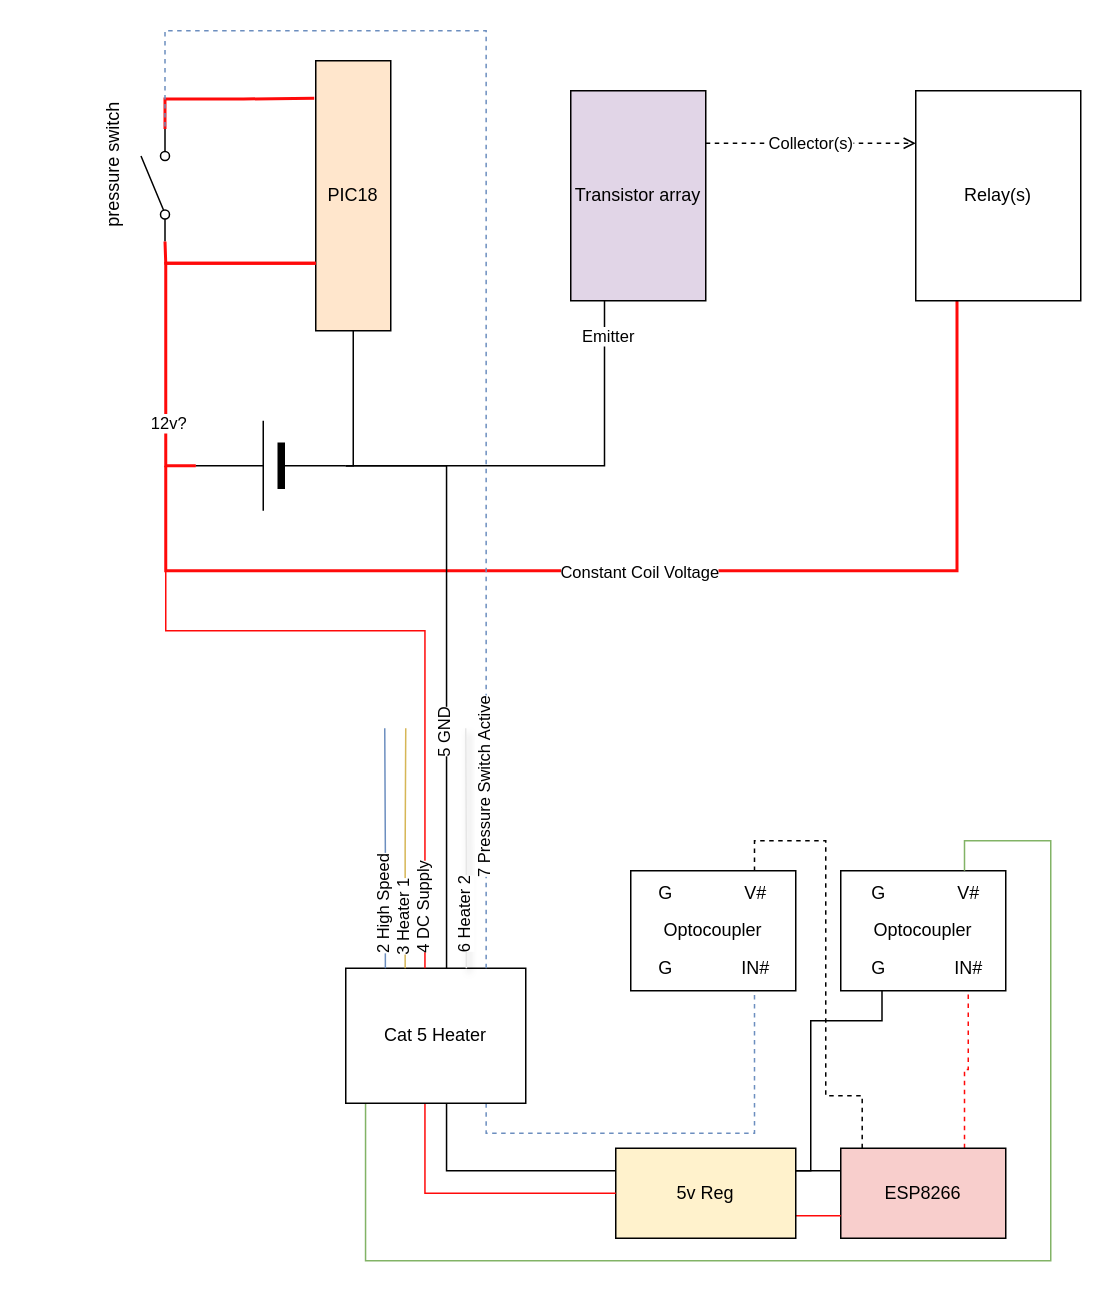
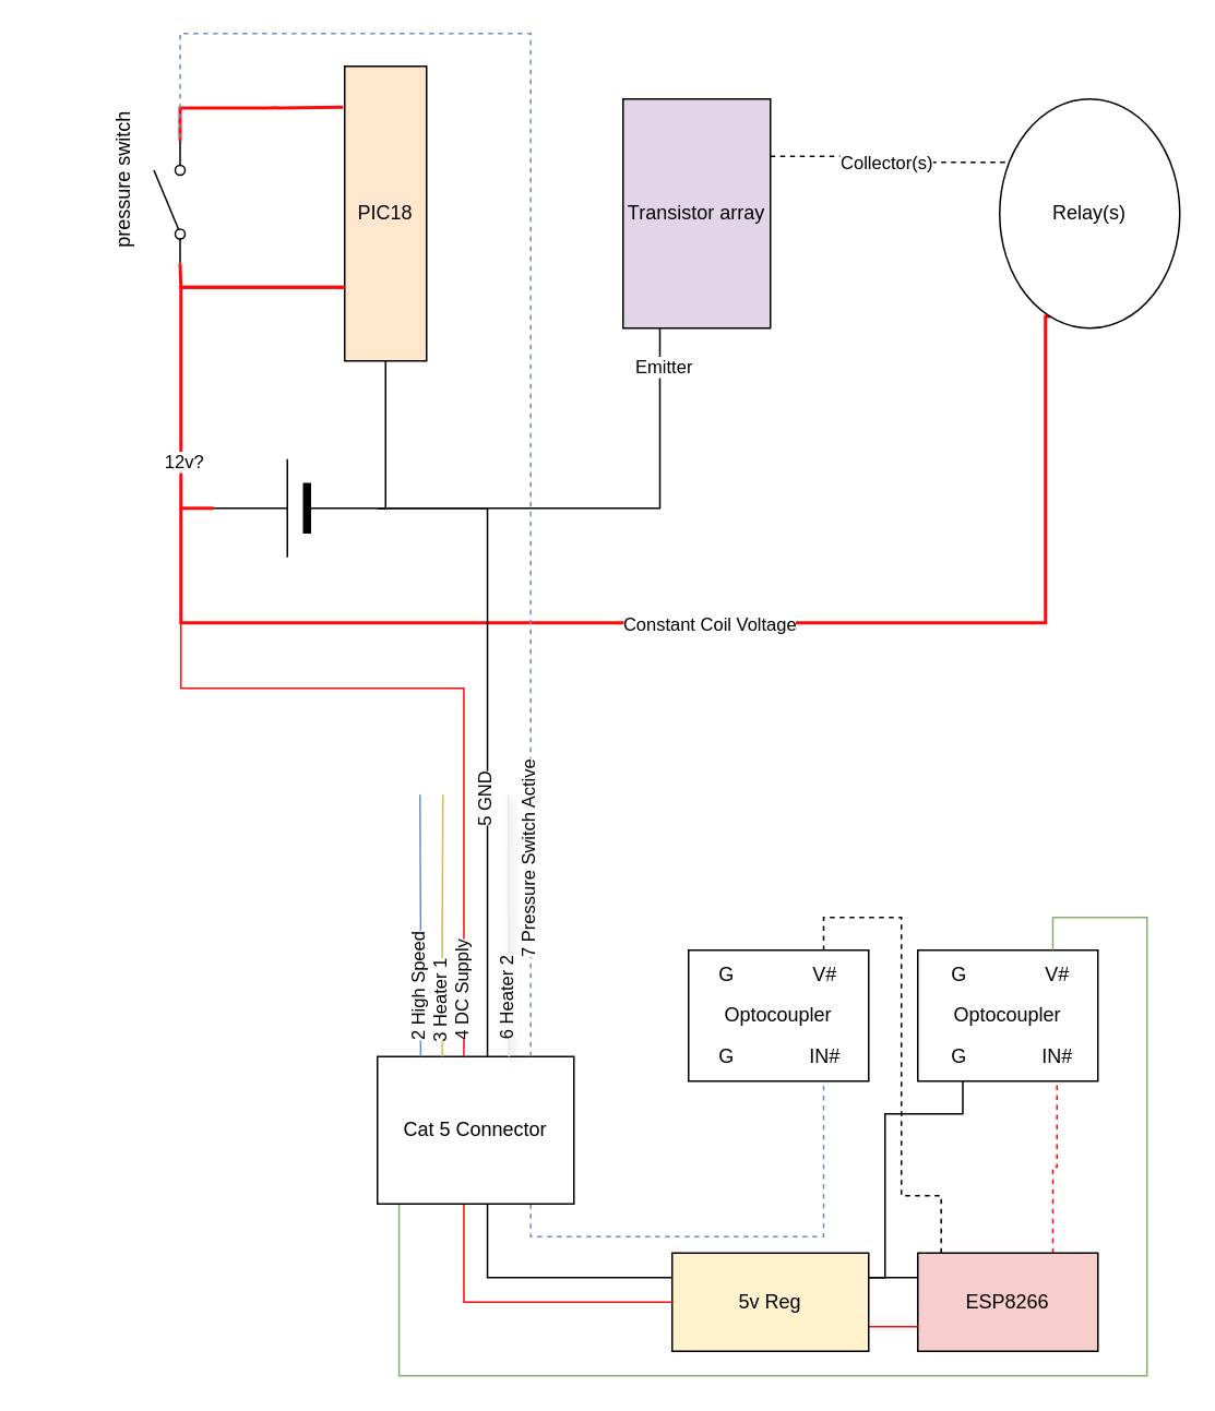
- <mxCell id="13" value="Collector(s)" style="edgeStyle=orthogonalEdgeStyle;rounded=0;orthogonalLoop=1;jettySize=auto;html=1;exitX=1;exitY=0.25;exitDx=0;exitDy=0;entryX=0;entryY=0.25;entryDx=0;entryDy=0;endArrow=open;endFill=0;dashed=1;" edge="1" parent="1" source="14" target="17"><mxGeometry relative="1" as="geometry" /></mxCell>
+ <mxCell id="13" value="Collector(s)" style="edgeStyle=orthogonalEdgeStyle;rounded=0;orthogonalLoop=1;jettySize=auto;html=1;exitX=1;exitY=0.25;exitDx=0;exitDy=0;entryX=0;entryY=0.25;entryDx=0;entryDy=0;endArrow=none;endFill=0;dashed=1;" edge="1" parent="1" source="14" target="17"><mxGeometry relative="1" as="geometry" /></mxCell>
- <mxCell id="17" value="Relay(s)" style="rounded=0;whiteSpace=wrap;html=1;" vertex="1" parent="1"><mxGeometry x="610" y="60" width="110" height="140" as="geometry" /></mxCell>
+ <mxCell id="17" value="Relay(s)" style="ellipse;whiteSpace=wrap;html=1;" vertex="1" parent="1"><mxGeometry x="610" y="60" width="110" height="140" as="geometry" /></mxCell>
- <mxCell id="34" value="Cat 5 Heater" style="rounded=0;whiteSpace=wrap;html=1;points=[[0.11,0,0,0,0],[0.11,1,0,0,0],[0.22,0,0,0,0],[0.22,1,0,0,0],[0.33,0,0,0,0],[0.33,1,0,0,0],[0.44,0,0,0,0],[0.44,1,0,0,0],[0.56,0,0,0,0],[0.56,1,0,0,0],[0.67,0,0,0,0],[0.67,1,0,0,0],[0.78,0,0,0,0],[0.78,1,0,0,0],[0.89,0,0,0,0],[0.89,1,0,0,0]];" vertex="1" parent="1"><mxGeometry x="230" y="645" width="120" height="90" as="geometry" /></mxCell>
+ <mxCell id="34" value="Cat 5 Connector" style="rounded=0;whiteSpace=wrap;html=1;points=[[0.11,0,0,0,0],[0.11,1,0,0,0],[0.22,0,0,0,0],[0.22,1,0,0,0],[0.33,0,0,0,0],[0.33,1,0,0,0],[0.44,0,0,0,0],[0.44,1,0,0,0],[0.56,0,0,0,0],[0.56,1,0,0,0],[0.67,0,0,0,0],[0.67,1,0,0,0],[0.78,0,0,0,0],[0.78,1,0,0,0],[0.89,0,0,0,0],[0.89,1,0,0,0]];" vertex="1" parent="1"><mxGeometry x="230" y="645" width="120" height="90" as="geometry" /></mxCell>
